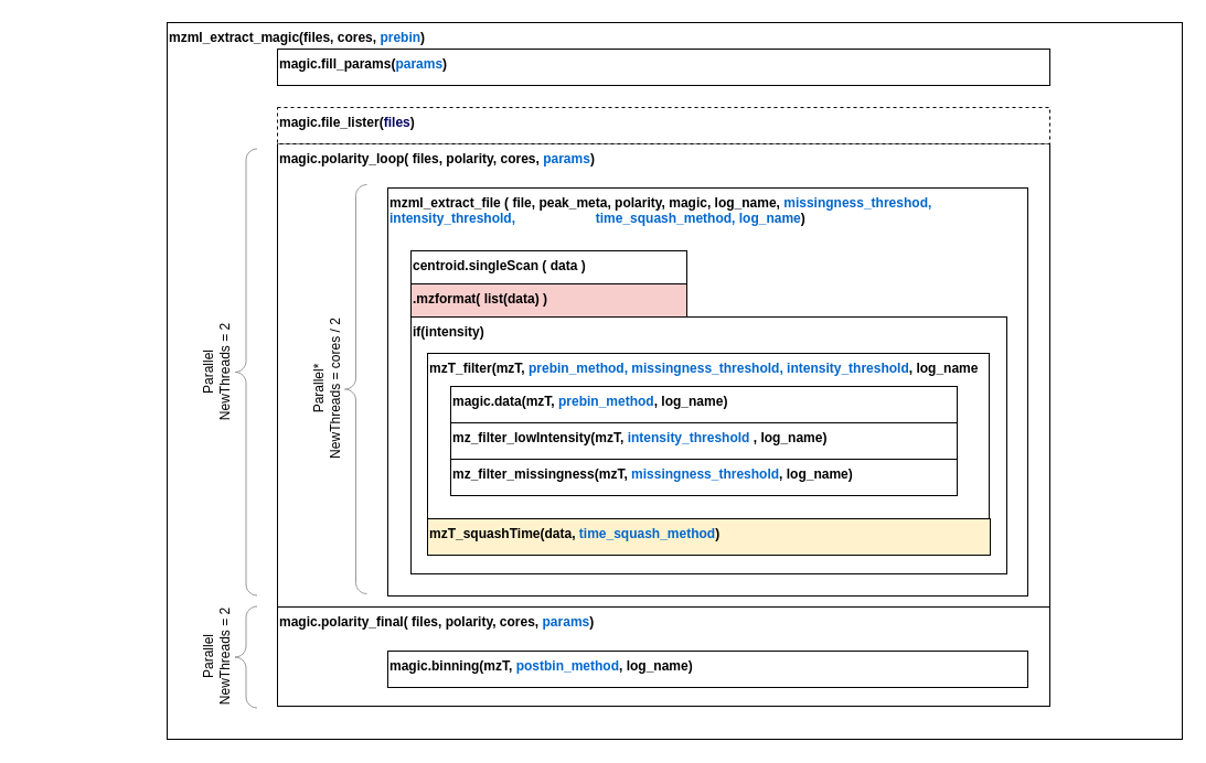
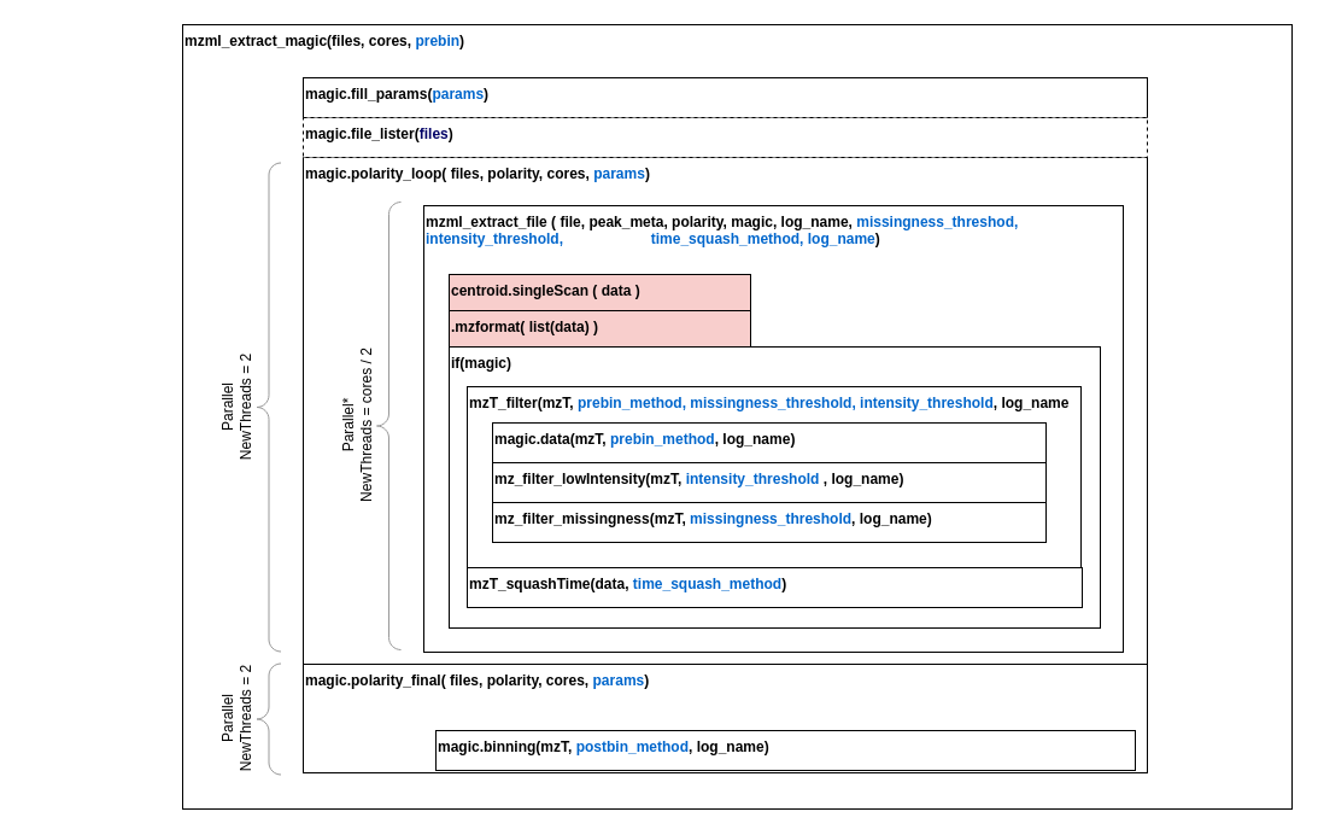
- <mxCell id="18" value="&lt;b&gt;magic.fill_params(&lt;font color=&quot;#0066cc&quot;&gt;params&lt;/font&gt;)&lt;br&gt;&lt;/b&gt;" style="rounded=0;whiteSpace=wrap;html=1;align=left;verticalAlign=top;movable=1;resizable=1;rotatable=1;deletable=1;editable=1;locked=0;connectable=1;" vertex="1" parent="1"><mxGeometry x="251" y="44" width="700" height="33" as="geometry" /></mxCell>
+ <mxCell id="18" value="&lt;b&gt;magic.fill_params(&lt;font color=&quot;#0066cc&quot;&gt;params&lt;/font&gt;)&lt;br&gt;&lt;/b&gt;" style="rounded=0;whiteSpace=wrap;html=1;align=left;verticalAlign=top;movable=1;resizable=1;rotatable=1;deletable=1;editable=1;locked=0;connectable=1;" vertex="1" parent="1"><mxGeometry x="251" y="64" width="700" height="33" as="geometry" /></mxCell>
- <mxCell id="6" value="&lt;b&gt;centroid.singleScan ( data )&lt;br&gt;&lt;/b&gt;" style="rounded=0;whiteSpace=wrap;html=1;align=left;verticalAlign=top;movable=1;resizable=1;rotatable=1;deletable=1;editable=1;locked=0;connectable=1;" parent="1" vertex="1"><mxGeometry x="372" y="227" width="250" height="30" as="geometry" /></mxCell>
+ <mxCell id="6" value="&lt;b&gt;centroid.singleScan ( data )&lt;br&gt;&lt;/b&gt;" style="rounded=0;whiteSpace=wrap;html=1;align=left;verticalAlign=top;movable=1;resizable=1;rotatable=1;deletable=1;editable=1;locked=0;connectable=1;fillColor=#f8cecc;" parent="1" vertex="1"><mxGeometry x="372" y="227" width="250" height="30" as="geometry" /></mxCell>
- <mxCell id="8" value="&lt;b&gt;if(intensity)&lt;br&gt;&lt;/b&gt;" style="rounded=0;whiteSpace=wrap;html=1;align=left;verticalAlign=top;movable=1;resizable=1;rotatable=1;deletable=1;editable=1;locked=0;connectable=1;" parent="1" vertex="1"><mxGeometry x="372" y="287" width="540" height="233" as="geometry" /></mxCell>
+ <mxCell id="8" value="&lt;b&gt;if(magic)&lt;br&gt;&lt;/b&gt;" style="rounded=0;whiteSpace=wrap;html=1;align=left;verticalAlign=top;movable=1;resizable=1;rotatable=1;deletable=1;editable=1;locked=0;connectable=1;" parent="1" vertex="1"><mxGeometry x="372" y="287" width="540" height="233" as="geometry" /></mxCell>
- <mxCell id="9" value="&lt;b&gt;mzT_squashTime(data, &lt;font color=&quot;#0066cc&quot;&gt;time_squash_method&lt;/font&gt;)&lt;br&gt;&lt;/b&gt;" style="rounded=0;whiteSpace=wrap;html=1;align=left;verticalAlign=top;movable=1;resizable=1;rotatable=1;deletable=1;editable=1;locked=0;connectable=1;fillColor=#fff2cc;" parent="1" vertex="1"><mxGeometry x="387" y="470" width="510" height="33" as="geometry" /></mxCell>
+ <mxCell id="9" value="&lt;b&gt;mzT_squashTime(data, &lt;font color=&quot;#0066cc&quot;&gt;time_squash_method&lt;/font&gt;)&lt;br&gt;&lt;/b&gt;" style="rounded=0;whiteSpace=wrap;html=1;align=left;verticalAlign=top;movable=1;resizable=1;rotatable=1;deletable=1;editable=1;locked=0;connectable=1;" parent="1" vertex="1"><mxGeometry x="387" y="470" width="510" height="33" as="geometry" /></mxCell>
- <mxCell id="14" value="&lt;b&gt;magic.binning(mzT, &lt;font color=&quot;#0066cc&quot;&gt;postbin_method&lt;/font&gt;, log_name)&lt;/b&gt;" style="rounded=0;whiteSpace=wrap;html=1;align=left;verticalAlign=top;movable=1;resizable=1;rotatable=1;deletable=1;editable=1;locked=0;connectable=1;" parent="1" vertex="1"><mxGeometry x="351" y="590" width="580" height="33" as="geometry" /></mxCell>
+ <mxCell id="14" value="&lt;b&gt;magic.binning(mzT, &lt;font color=&quot;#0066cc&quot;&gt;postbin_method&lt;/font&gt;, log_name)&lt;/b&gt;" style="rounded=0;whiteSpace=wrap;html=1;align=left;verticalAlign=top;movable=1;resizable=1;rotatable=1;deletable=1;editable=1;locked=0;connectable=1;" parent="1" vertex="1"><mxGeometry x="361" y="605" width="580" height="33" as="geometry" /></mxCell>
